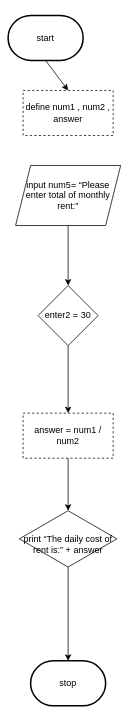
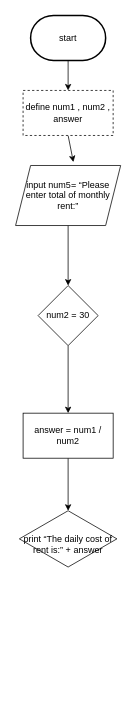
- <mxCell id="2" value="start" style="strokeWidth=2;html=1;shape=mxgraph.flowchart.terminator;whiteSpace=wrap;" vertex="1" parent="1"><mxGeometry x="10" y="20" width="100" height="60" as="geometry" /></mxCell>
+ <mxCell id="2" value="start" style="strokeWidth=2;html=1;shape=mxgraph.flowchart.terminator;whiteSpace=wrap;" vertex="1" parent="1"><mxGeometry x="40" y="20" width="100" height="60" as="geometry" /></mxCell>
+ <mxCell id="3" value="" style="endArrow=classic;html=1;rounded=0;exitX=0.5;exitY=1;exitDx=0;exitDy=0;entryX=0.55;entryY=-0.057;entryDx=0;entryDy=0;entryPerimeter=0;" edge="1" parent="1" source="5" target="7"><mxGeometry width="50" height="50" relative="1" as="geometry"><mxPoint x="200" y="230" as="sourcePoint" /><mxPoint x="250" y="180" as="targetPoint" /></mxGeometry></mxCell>
- <mxCell id="9" value="enter2 = 30" style="rhombus;whiteSpace=wrap;html=1;" vertex="1" parent="1"><mxGeometry x="50" y="380" width="80" height="80" as="geometry" /></mxCell>
+ <mxCell id="9" value="num2 = 30" style="rhombus;whiteSpace=wrap;html=1;" vertex="1" parent="1"><mxGeometry x="50" y="380" width="80" height="80" as="geometry" /></mxCell>
- <mxCell id="11" value="answer = num1 / num2" style="whiteSpace=wrap;html=1;dashed=1;" vertex="1" parent="1"><mxGeometry x="30" y="550" width="120" height="60" as="geometry" /></mxCell>
+ <mxCell id="11" value="answer = num1 / num2" style="whiteSpace=wrap;html=1;" vertex="1" parent="1"><mxGeometry x="30" y="550" width="120" height="60" as="geometry" /></mxCell>
- <mxCell id="14" value="" style="edgeStyle=none;orthogonalLoop=1;jettySize=auto;html=1;rounded=0;exitX=0.5;exitY=1;exitDx=0;exitDy=0;entryX=0.5;entryY=0;entryDx=0;entryDy=0;entryPerimeter=0;" edge="1" parent="1" source="12" target="13"><mxGeometry width="100" relative="1" as="geometry"><mxPoint x="140" y="850" as="sourcePoint" /><mxPoint x="240" y="850" as="targetPoint" /><Array as="points" /></mxGeometry></mxCell>
- <mxCell id="13" value="stop" style="strokeWidth=2;html=1;shape=mxgraph.flowchart.terminator;whiteSpace=wrap;" vertex="1" parent="1"><mxGeometry x="40" y="880" width="100" height="60" as="geometry" /></mxCell>
